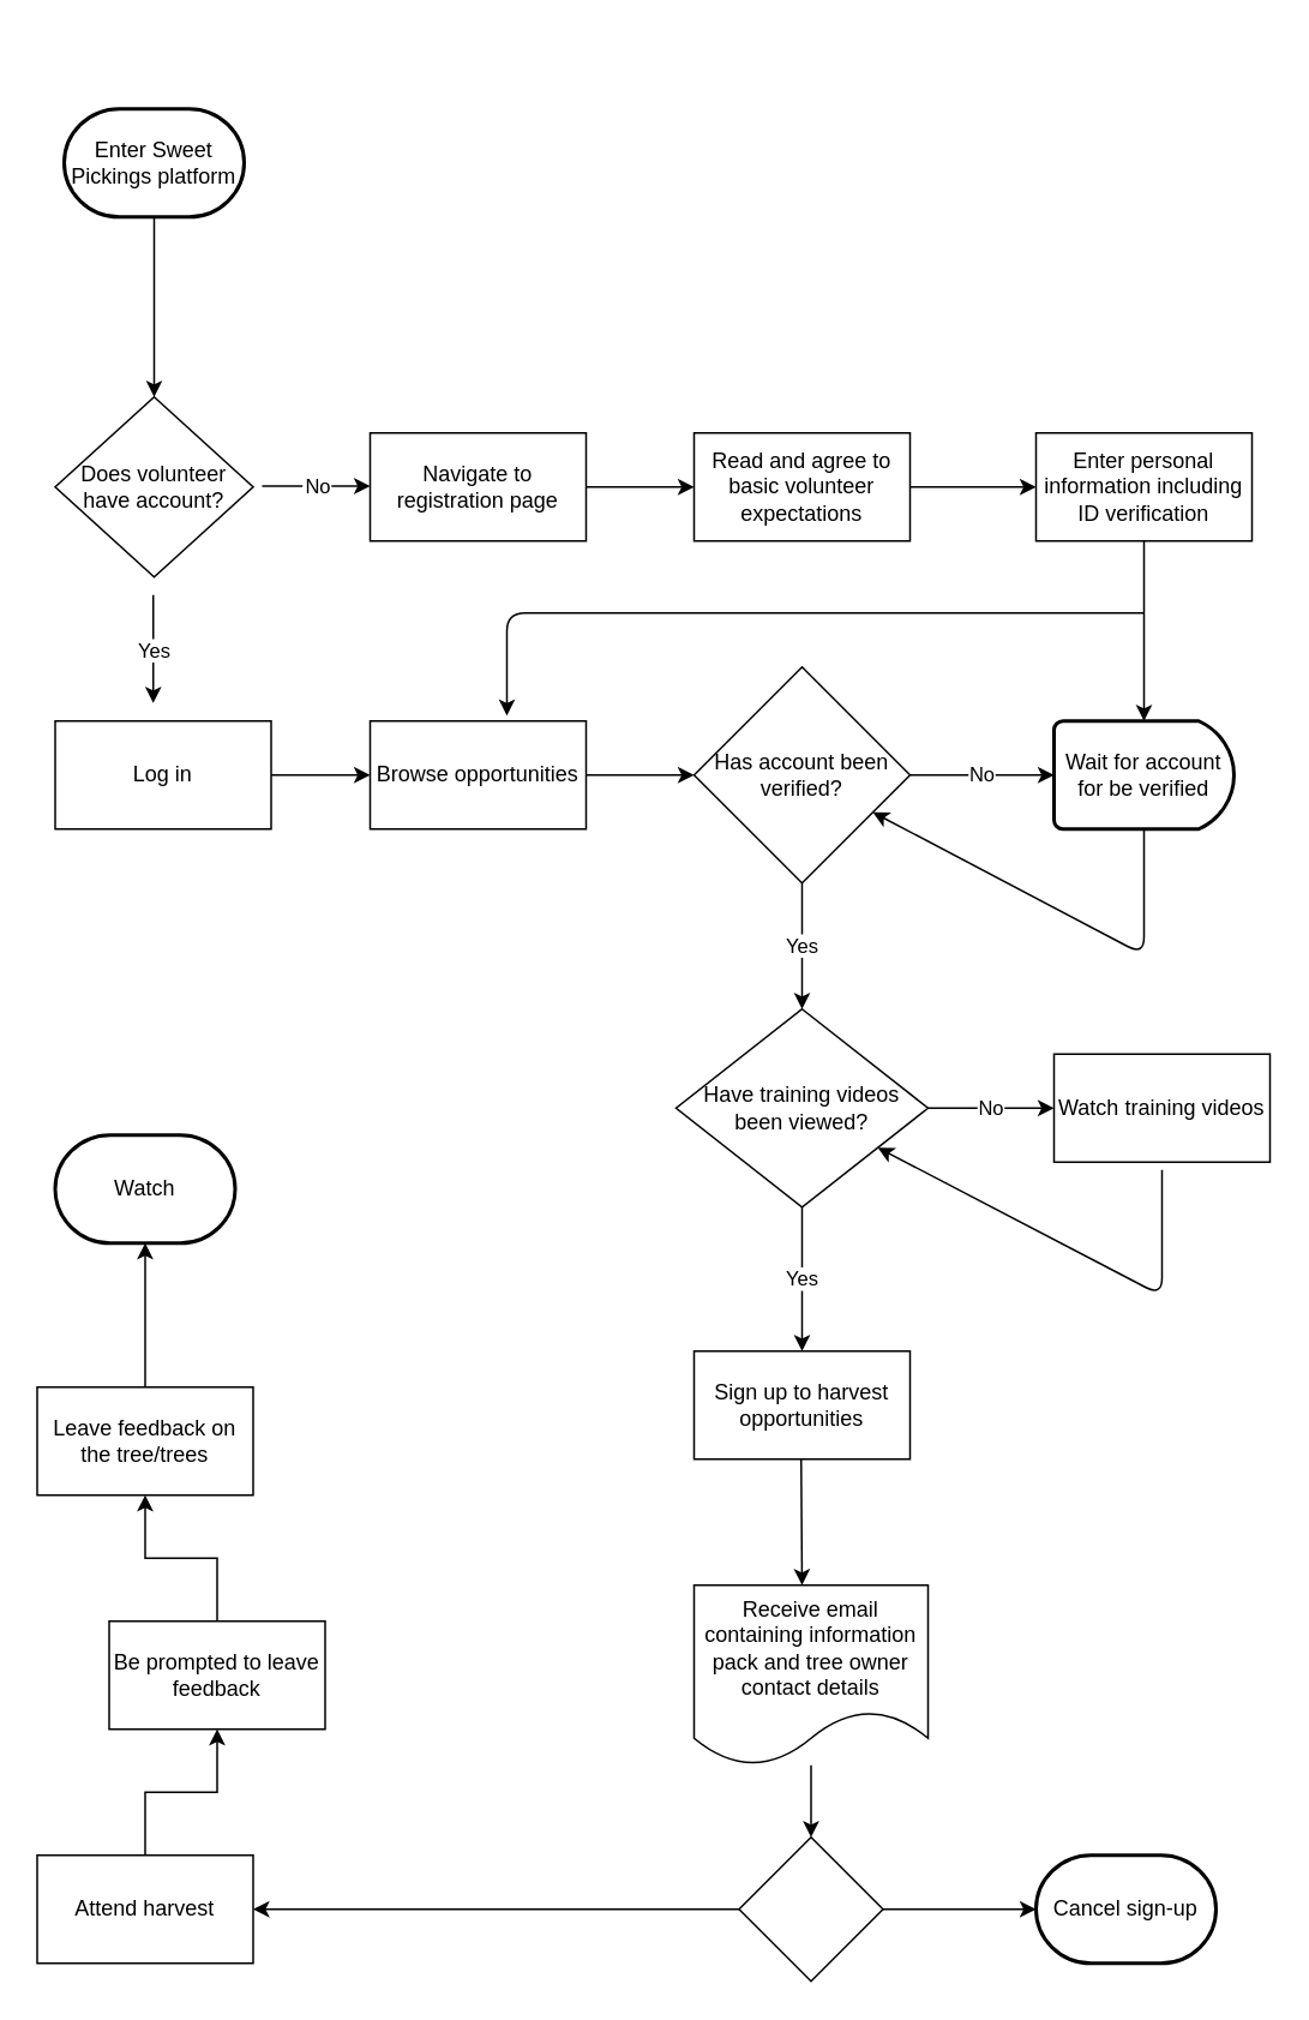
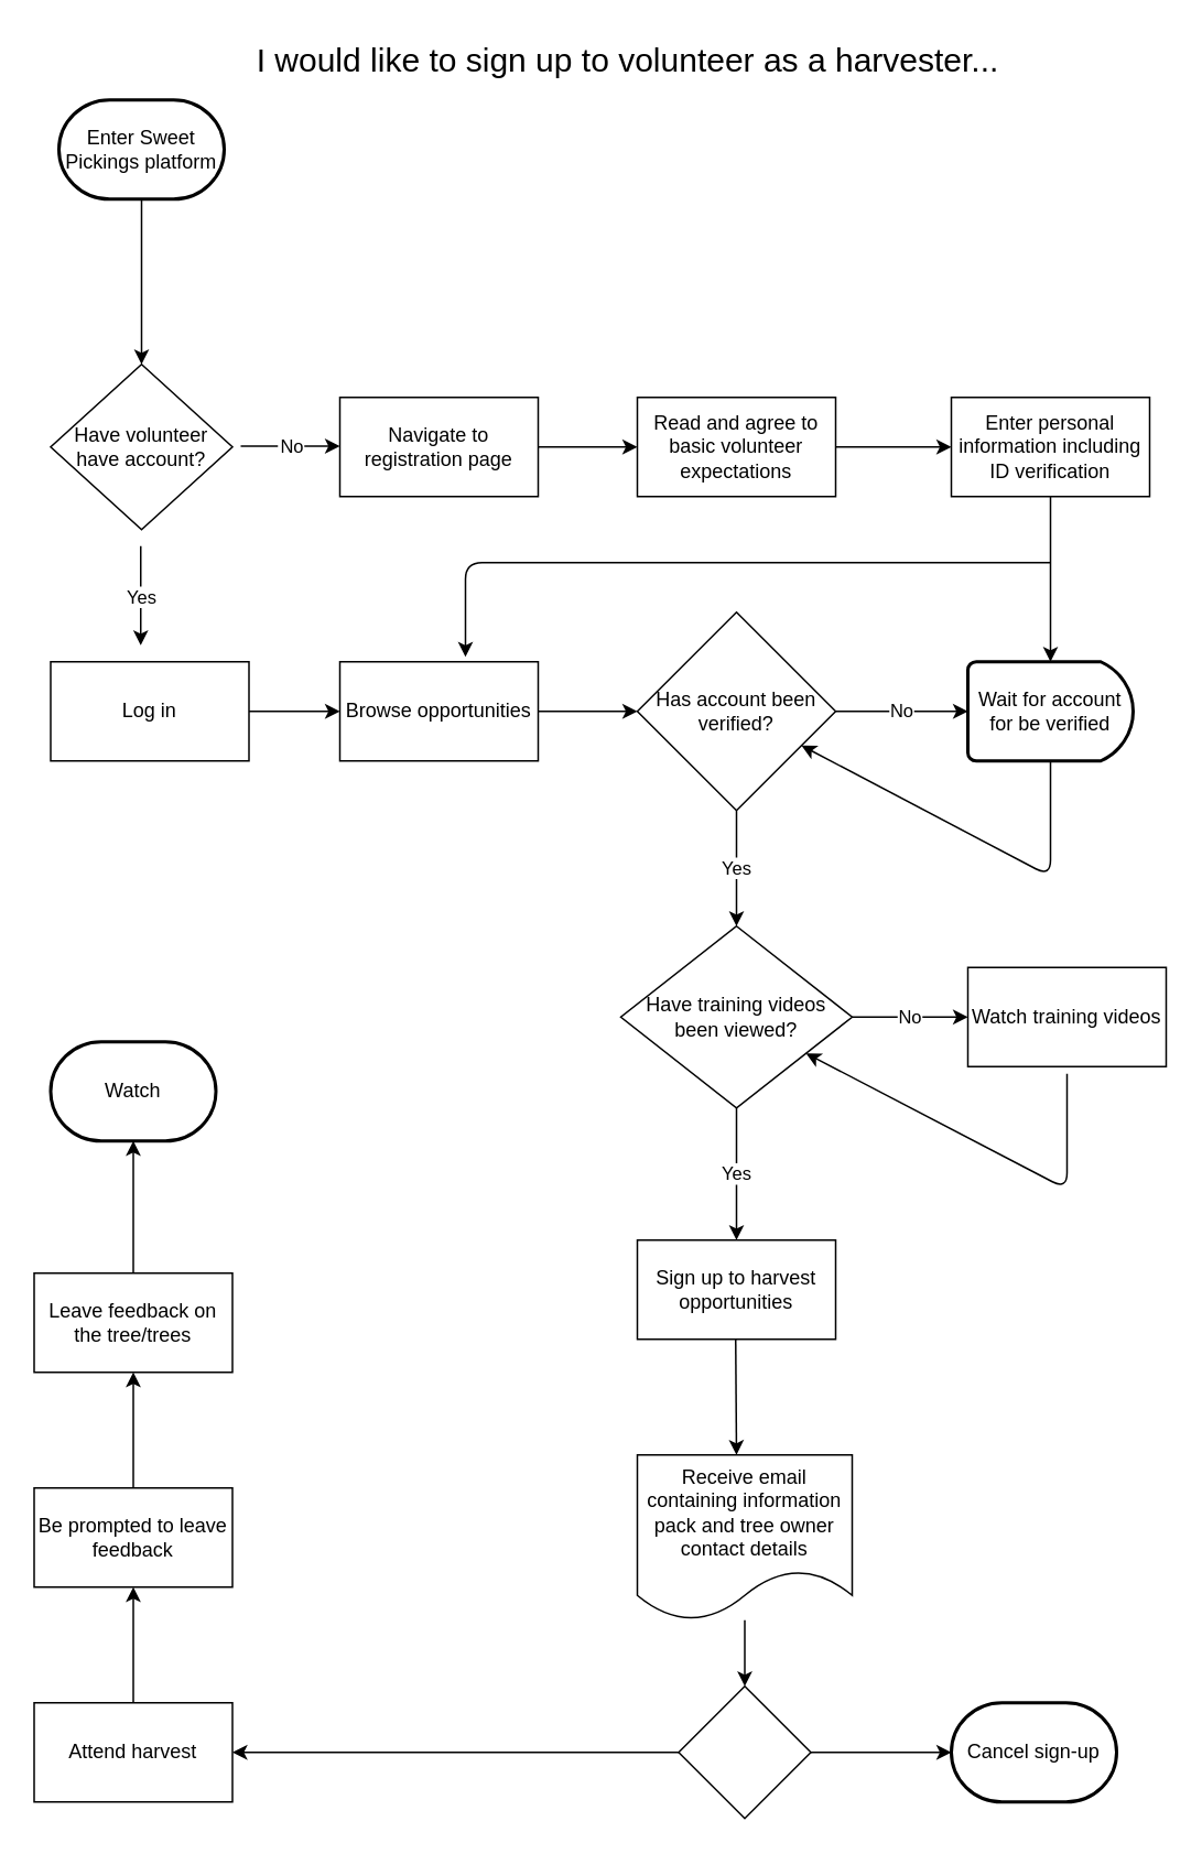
+ <mxCell id="45" value="I would like to sign up to volunteer as a harvester..." style="text;html=1;resizable=0;autosize=1;align=center;verticalAlign=middle;points=[];fillColor=none;strokeColor=none;rounded=0;fontSize=20;" parent="1" vertex="1"><mxGeometry x="149" y="20" width="460" height="30" as="geometry" /></mxCell>
- <mxCell id="4" value="Does volunteer have account?" style="rhombus;whiteSpace=wrap;html=1;" parent="1" vertex="1"><mxGeometry x="30" y="220" width="110" height="100" as="geometry" /></mxCell>
+ <mxCell id="4" value="Have volunteer have account?" style="rhombus;whiteSpace=wrap;html=1;" parent="1" vertex="1"><mxGeometry x="30" y="220" width="110" height="100" as="geometry" /></mxCell>
- <mxCell id="41" value="Be prompted to leave feedback" style="rounded=0;whiteSpace=wrap;html=1;" parent="1" vertex="1"><mxGeometry x="60" y="900" width="120" height="60" as="geometry" /></mxCell>
+ <mxCell id="41" value="Be prompted to leave feedback" style="rounded=0;whiteSpace=wrap;html=1;" parent="1" vertex="1"><mxGeometry x="20" y="900" width="120" height="60" as="geometry" /></mxCell>
